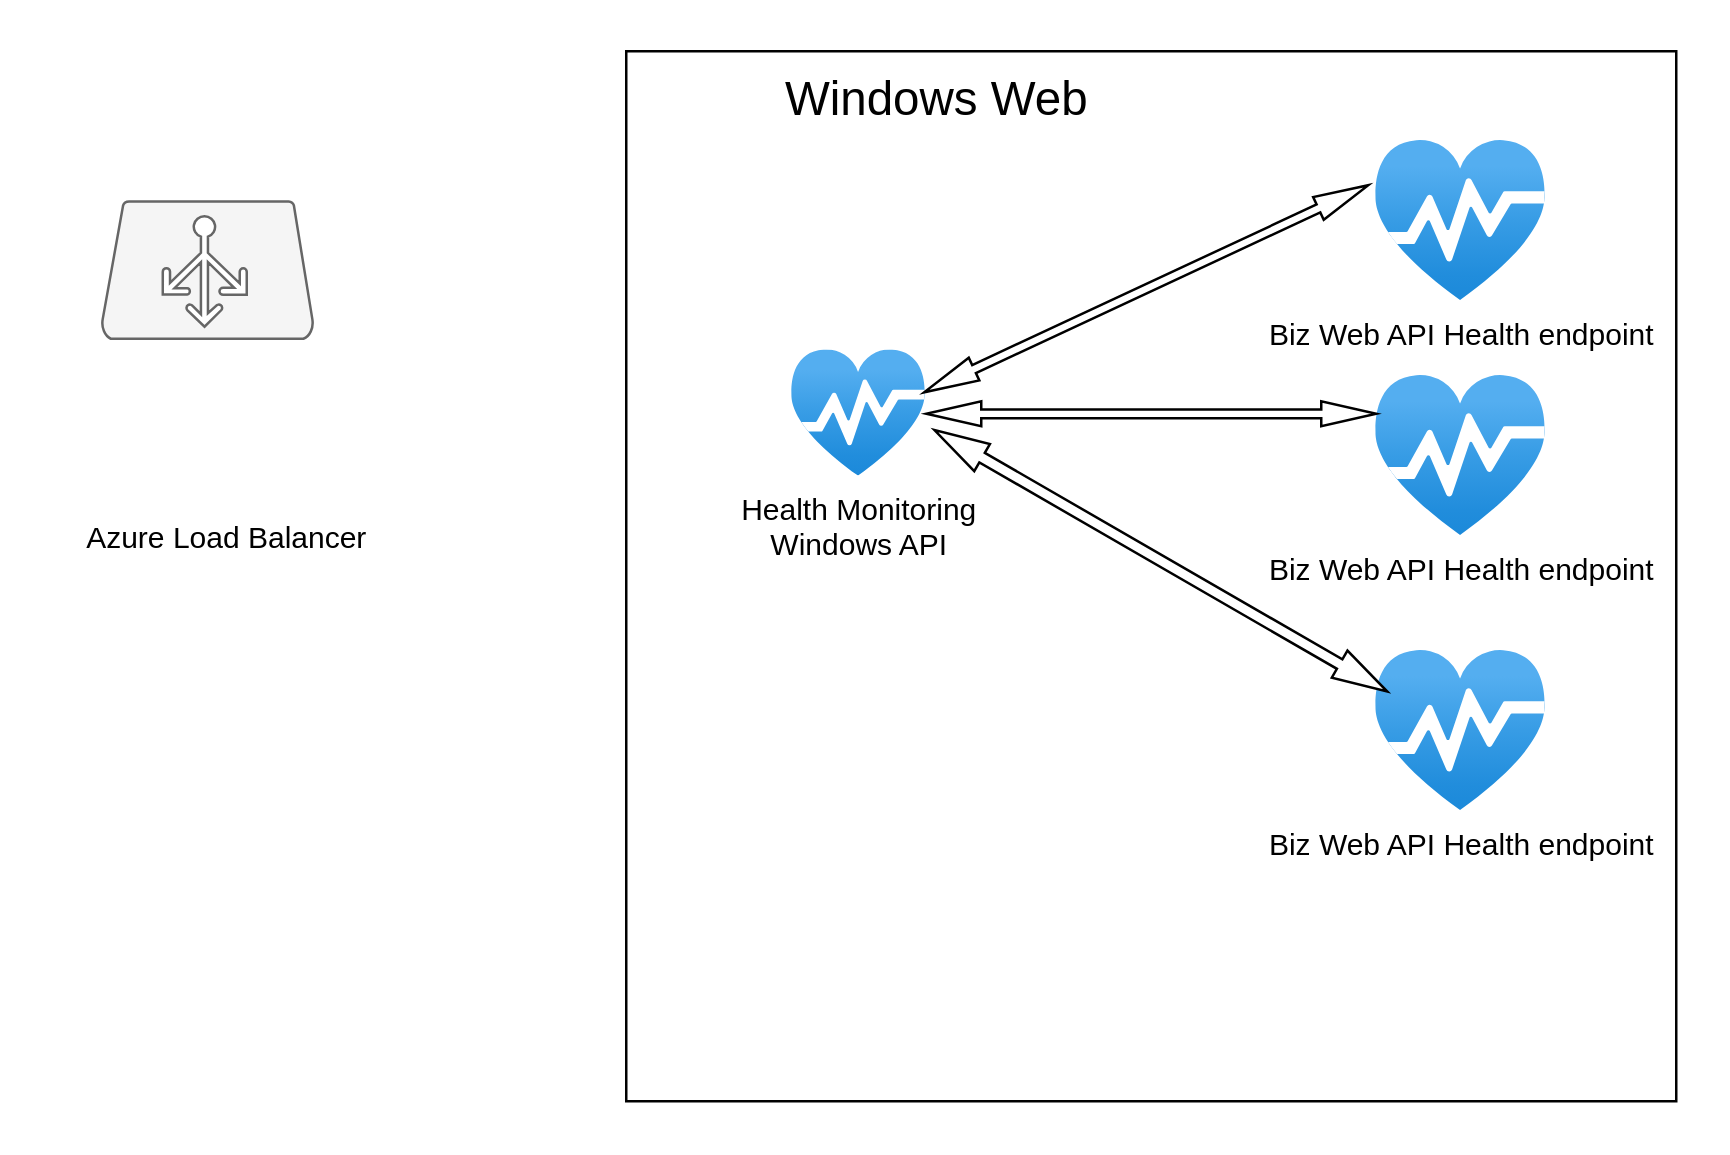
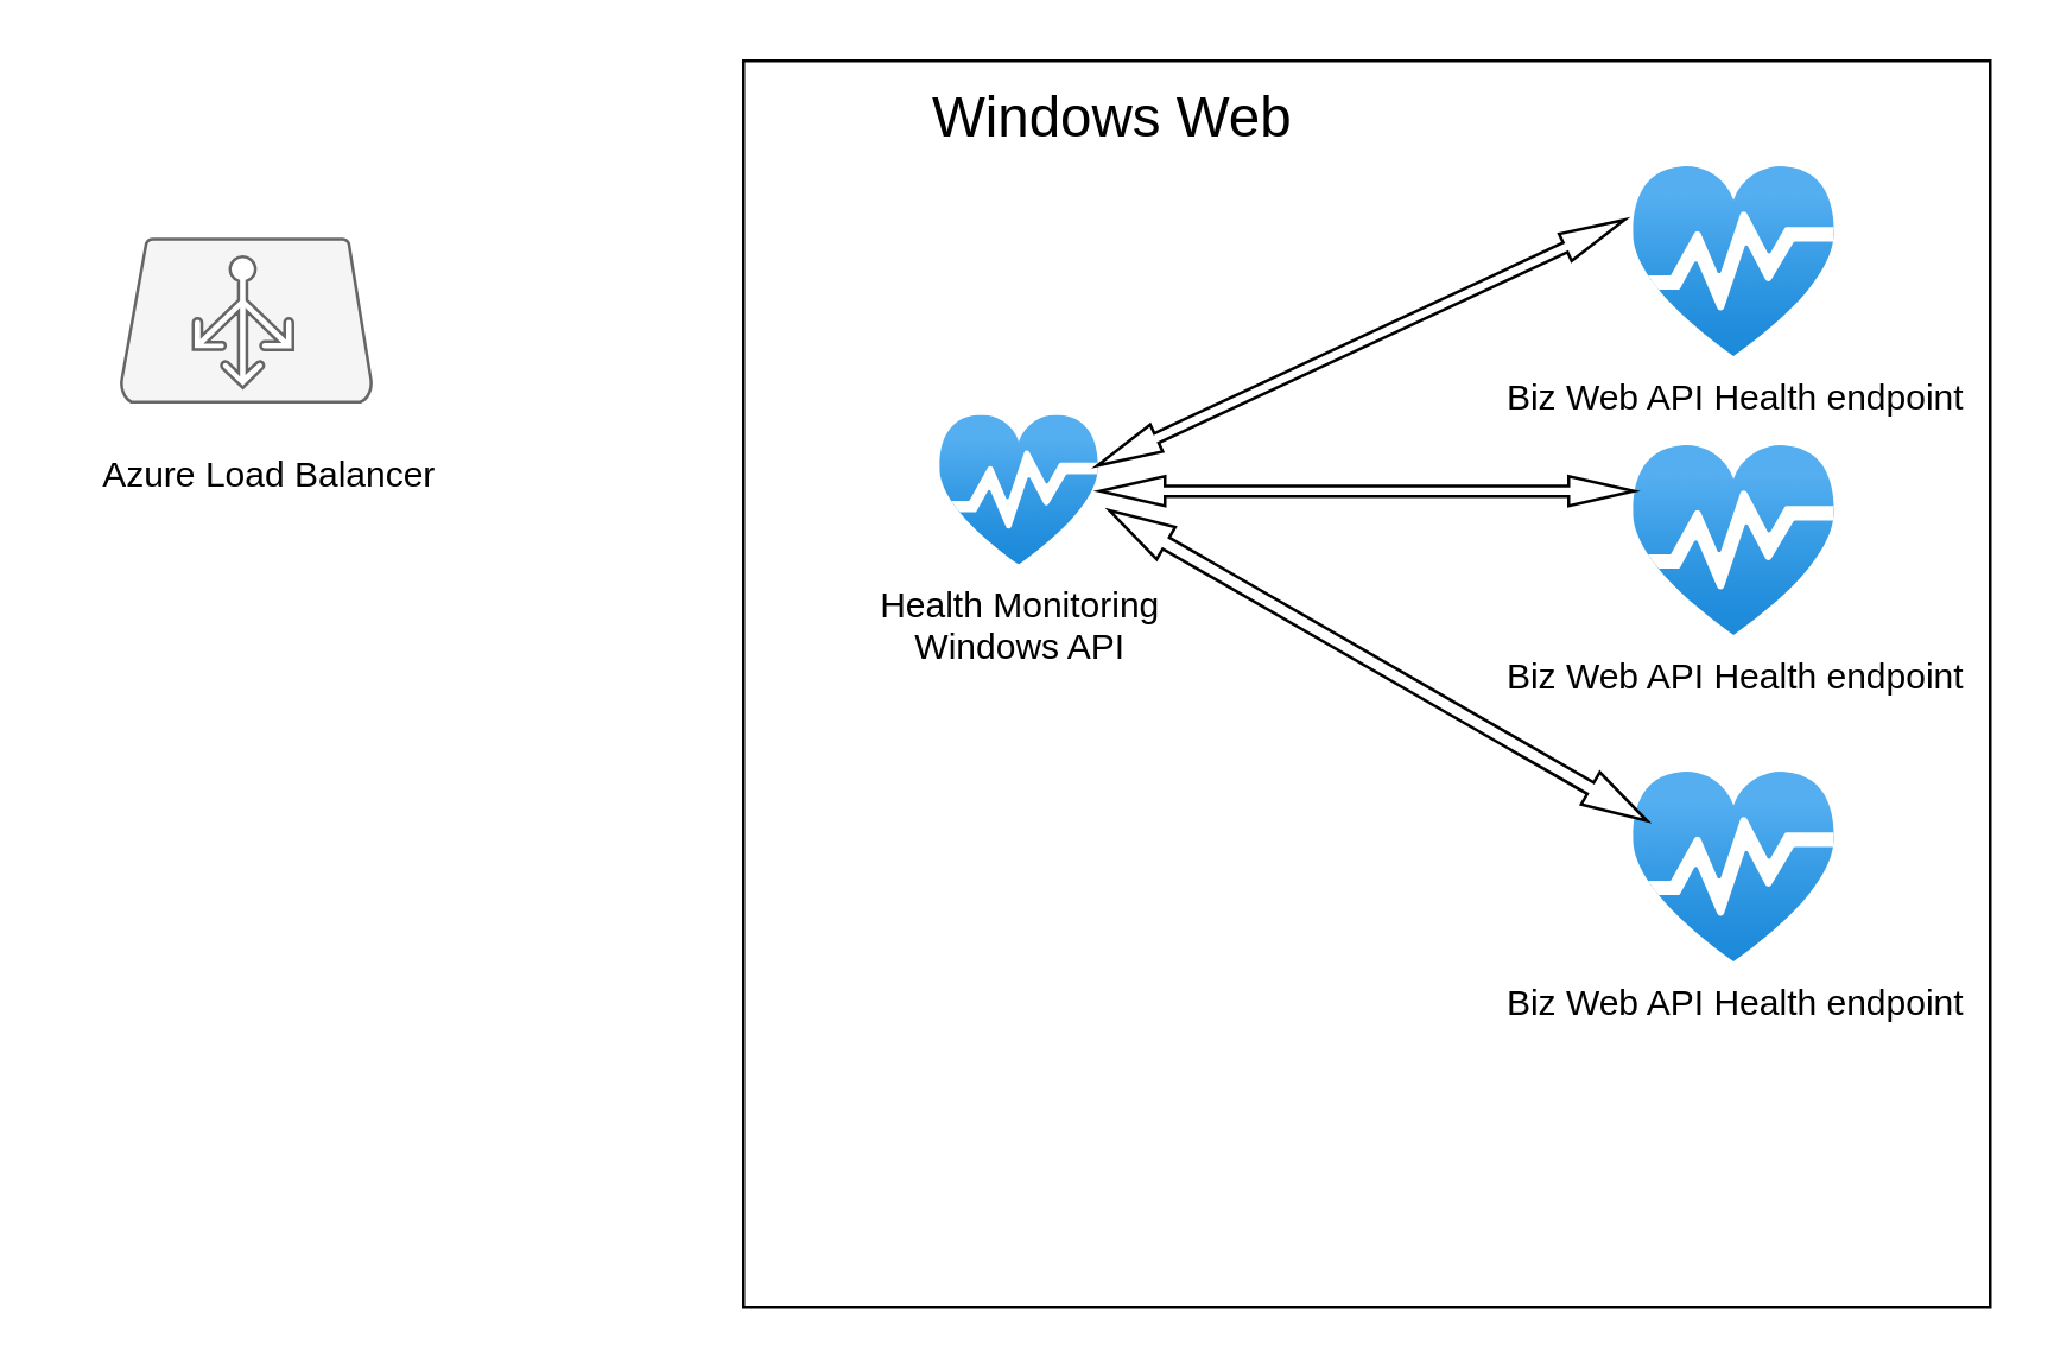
- <mxCell id="4" value="Azure Load Balancer" style="text;html=1;align=center;verticalAlign=middle;resizable=0;points=[];autosize=1;strokeColor=none;fillColor=none;" vertex="1" parent="1"><mxGeometry x="20" y="205" width="140" height="20" as="geometry" /></mxCell>
+ <mxCell id="4" value="Azure Load Balancer" style="text;html=1;align=center;verticalAlign=middle;resizable=0;points=[];autosize=1;strokeColor=none;fillColor=none;" vertex="1" parent="1"><mxGeometry x="20" y="150" width="140" height="20" as="geometry" /></mxCell>
